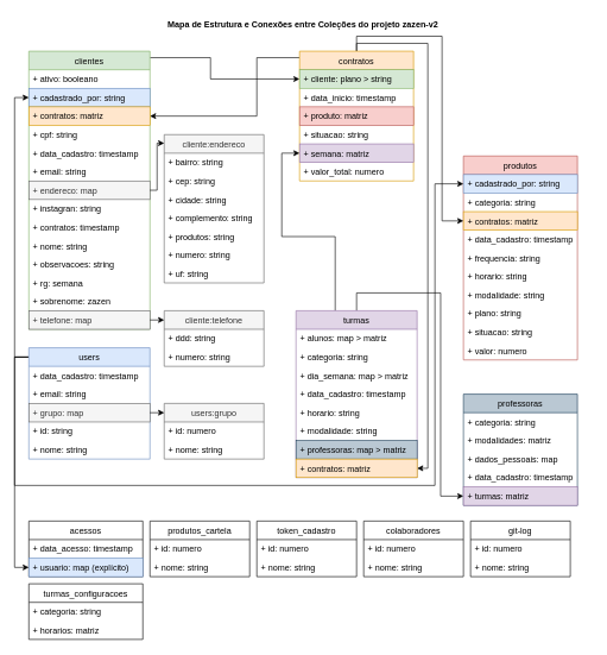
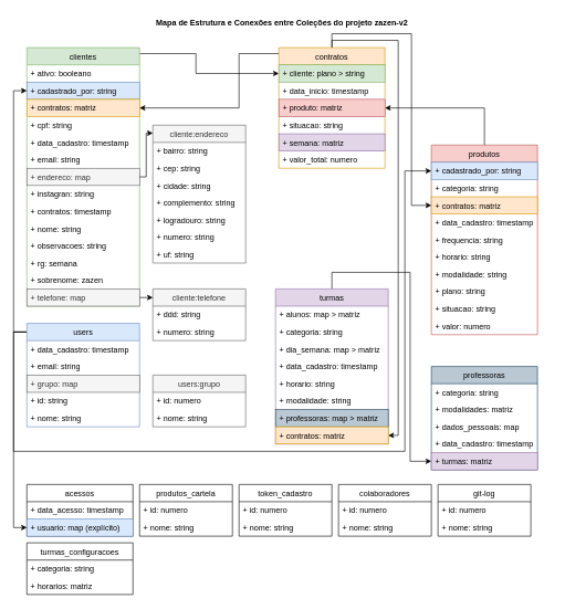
+ <mxCell id="18" style="edgeStyle=orthogonalEdgeStyle;rounded=0;orthogonalLoop=1;jettySize=auto;html=1;entryX=1;entryY=0.5;entryDx=0;entryDy=0;" parent="1" source="19" target="36" edge="1"><mxGeometry relative="1" as="geometry" /></mxCell>
- <mxCell id="40" style="edgeStyle=orthogonalEdgeStyle;rounded=0;orthogonalLoop=1;jettySize=auto;html=1;entryX=0;entryY=0.5;entryDx=0;entryDy=0;" parent="1" source="42" target="38" edge="1"><mxGeometry relative="1" as="geometry"><Array as="points"><mxPoint x="470" y="331" /><mxPoint x="395" y="331" /><mxPoint x="395" y="214" /></Array></mxGeometry></mxCell>
- <mxCell id="56" value="+ produtos: string" style="text;strokeColor=none;fillColor=none;align=left;verticalAlign=top;spacingLeft=4;spacingRight=4;overflow=hidden;rotatable=0;points=[[0,0.5],[1,0.5]];portConstraint=eastwest;" parent="51" vertex="1"><mxGeometry y="130" width="140" height="26" as="geometry" /></mxCell>
+ <mxCell id="56" value="+ logradouro: string" style="text;strokeColor=none;fillColor=none;align=left;verticalAlign=top;spacingLeft=4;spacingRight=4;overflow=hidden;rotatable=0;points=[[0,0.5],[1,0.5]];portConstraint=eastwest;" parent="51" vertex="1"><mxGeometry y="130" width="140" height="26" as="geometry" /></mxCell>
- <mxCell id="76" style="edgeStyle=orthogonalEdgeStyle;rounded=0;orthogonalLoop=1;jettySize=auto;html=1;" parent="1" source="70" target="73" edge="1"><mxGeometry relative="1" as="geometry"><Array as="points"><mxPoint x="255" y="578" /><mxPoint x="255" y="590" /></Array></mxGeometry></mxCell>
